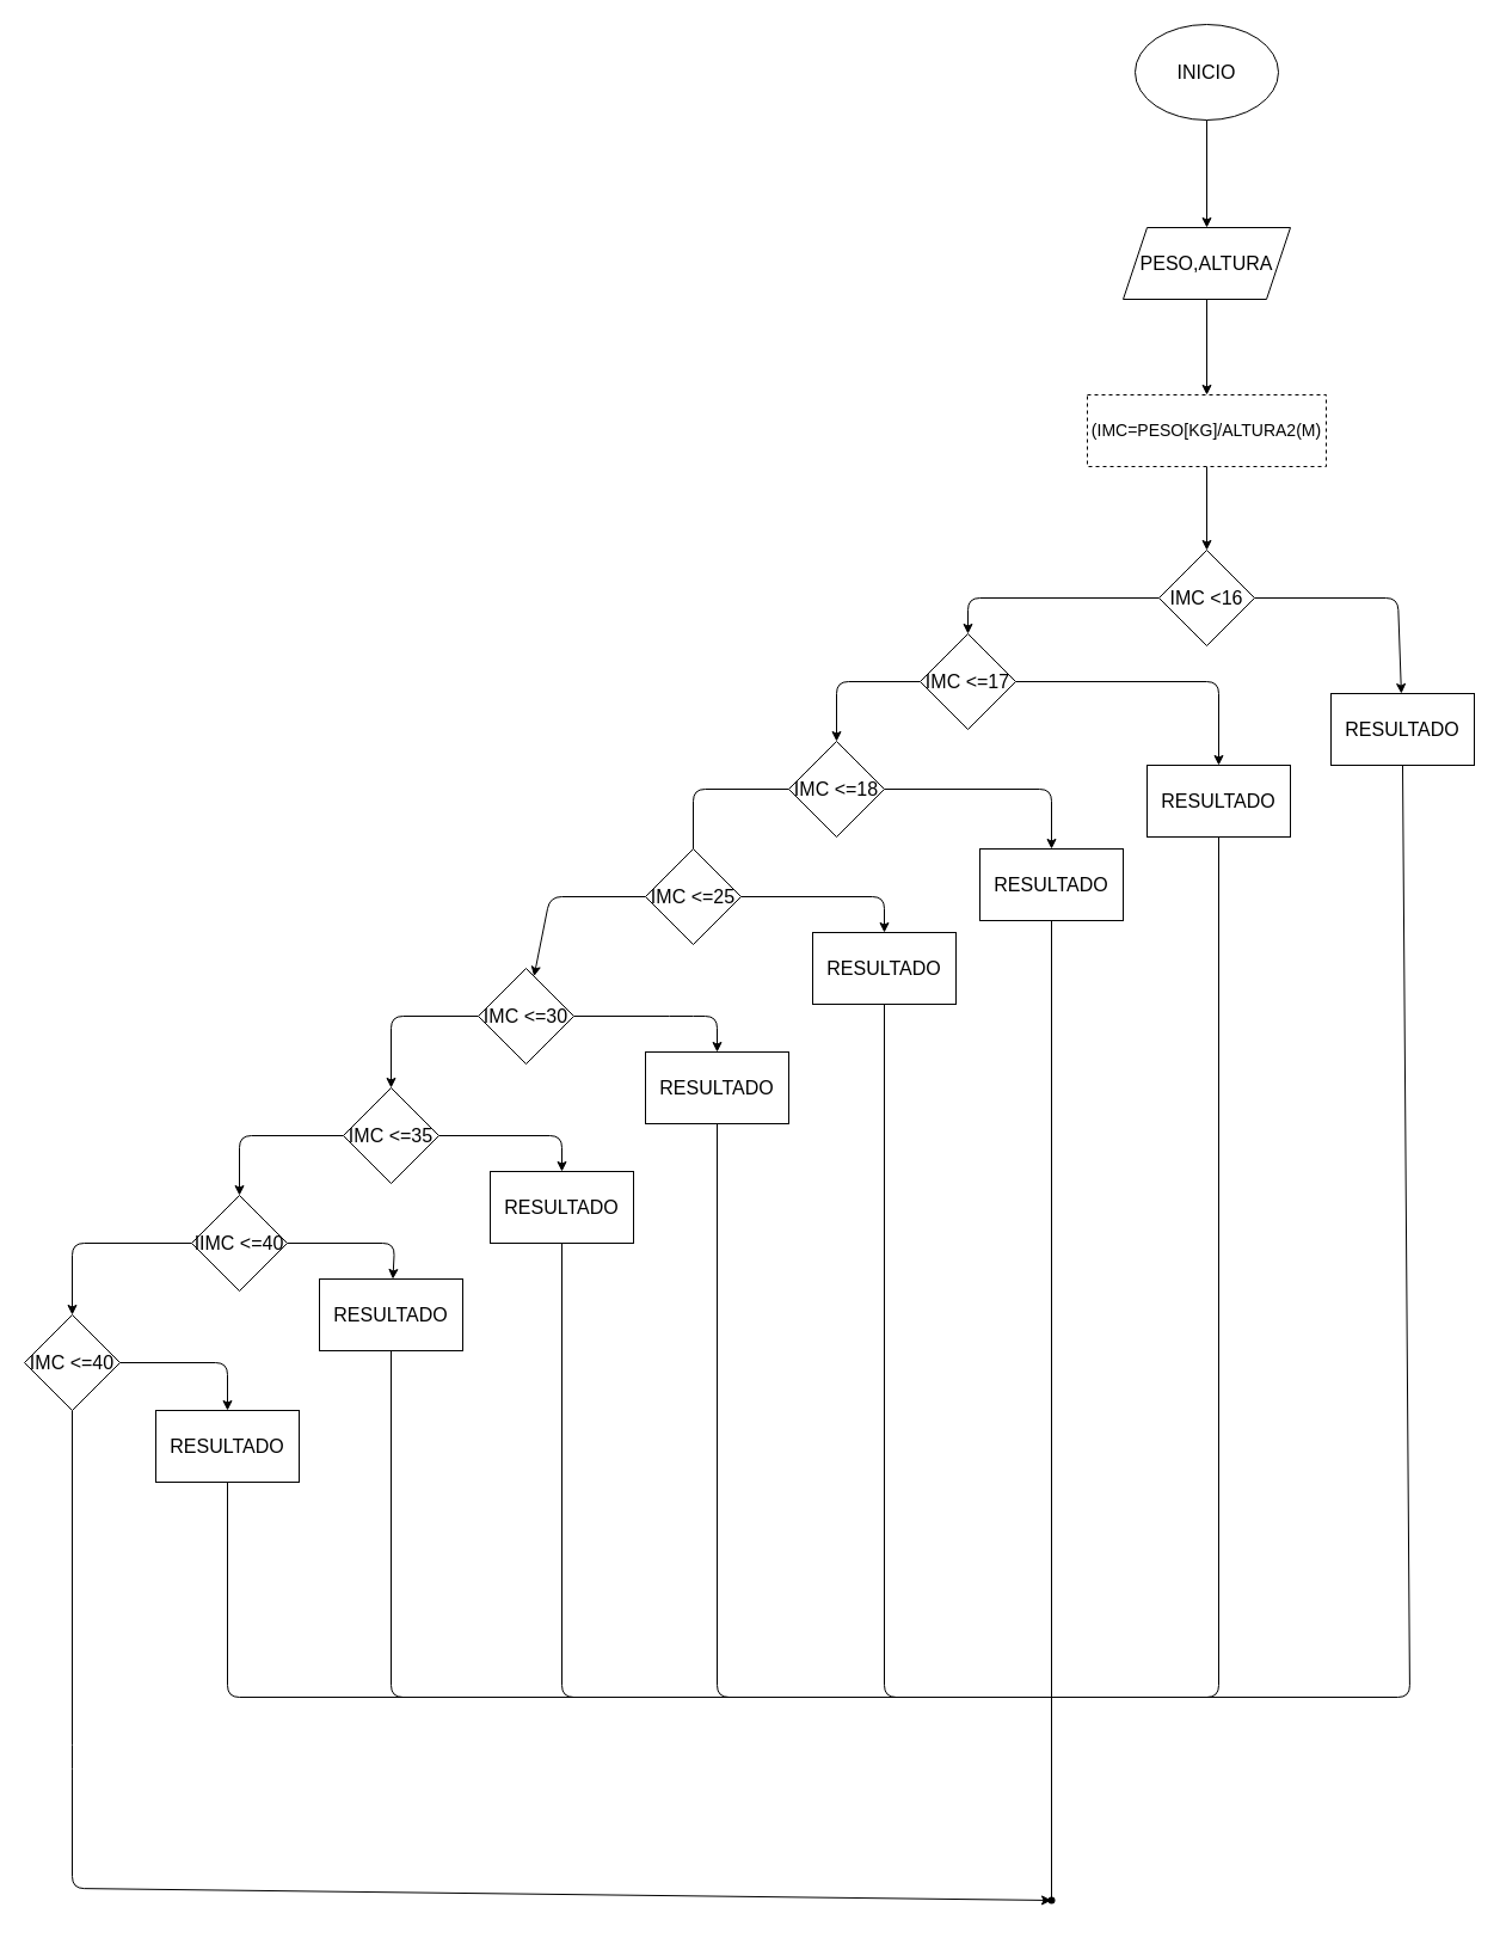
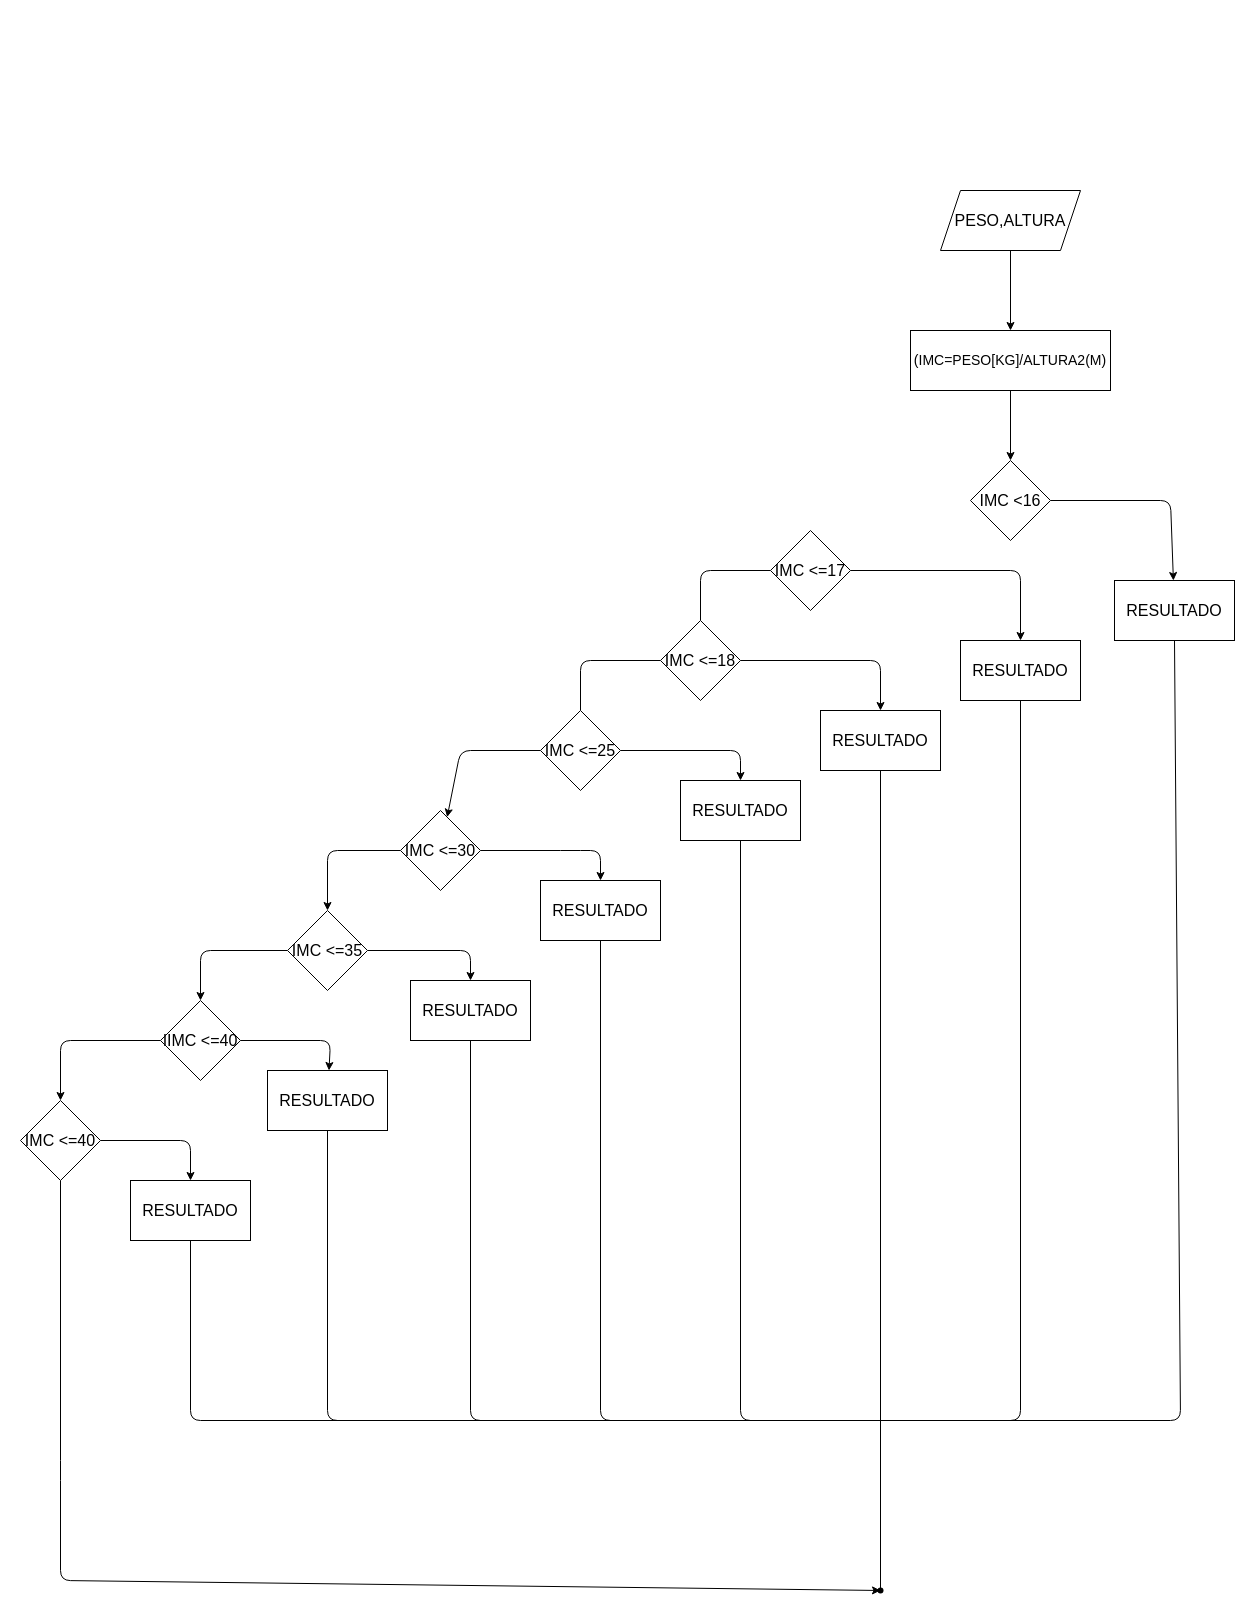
- <mxCell id="3" value="&lt;font size=&quot;3&quot;&gt;INICIO&lt;/font&gt;" style="ellipse;whiteSpace=wrap;html=1;" vertex="1" parent="1"><mxGeometry x="950" y="20" width="120" height="80" as="geometry" /></mxCell>
- <mxCell id="2" value="" style="edgeStyle=none;html=1;fontSize=18;" edge="1" parent="1" source="3" target="5"><mxGeometry relative="1" as="geometry" /></mxCell>
- <mxCell id="7" value="&lt;font style=&quot;font-size: 14px;&quot;&gt;(IMC=PESO[KG]/ALTURA2(M)&lt;/font&gt;" style="whiteSpace=wrap;html=1;dashed=1;" vertex="1" parent="1"><mxGeometry x="910" y="330" width="200" height="60" as="geometry" /></mxCell>
+ <mxCell id="7" value="&lt;font style=&quot;font-size: 14px;&quot;&gt;(IMC=PESO[KG]/ALTURA2(M)&lt;/font&gt;" style="whiteSpace=wrap;html=1;" vertex="1" parent="1"><mxGeometry x="910" y="330" width="200" height="60" as="geometry" /></mxCell>
- <mxCell id="8" value="" style="edgeStyle=none;html=1;fontSize=14;" edge="1" parent="1" source="10" target="13"><mxGeometry relative="1" as="geometry"><Array as="points"><mxPoint x="810" y="500" /></Array></mxGeometry></mxCell>
- <mxCell id="12" value="" style="edgeStyle=none;html=1;fontSize=14;" edge="1" parent="1" source="13" target="18"><mxGeometry relative="1" as="geometry"><Array as="points"><mxPoint y="570" x="700" /></Array></mxGeometry></mxCell>
+ <mxCell id="12" value="" style="edgeStyle=none;html=1;fontSize=14;endArrow=none;" edge="1" parent="1" source="13" target="18"><mxGeometry relative="1" as="geometry"><Array as="points"><mxPoint y="570" x="700" /></Array></mxGeometry></mxCell>
